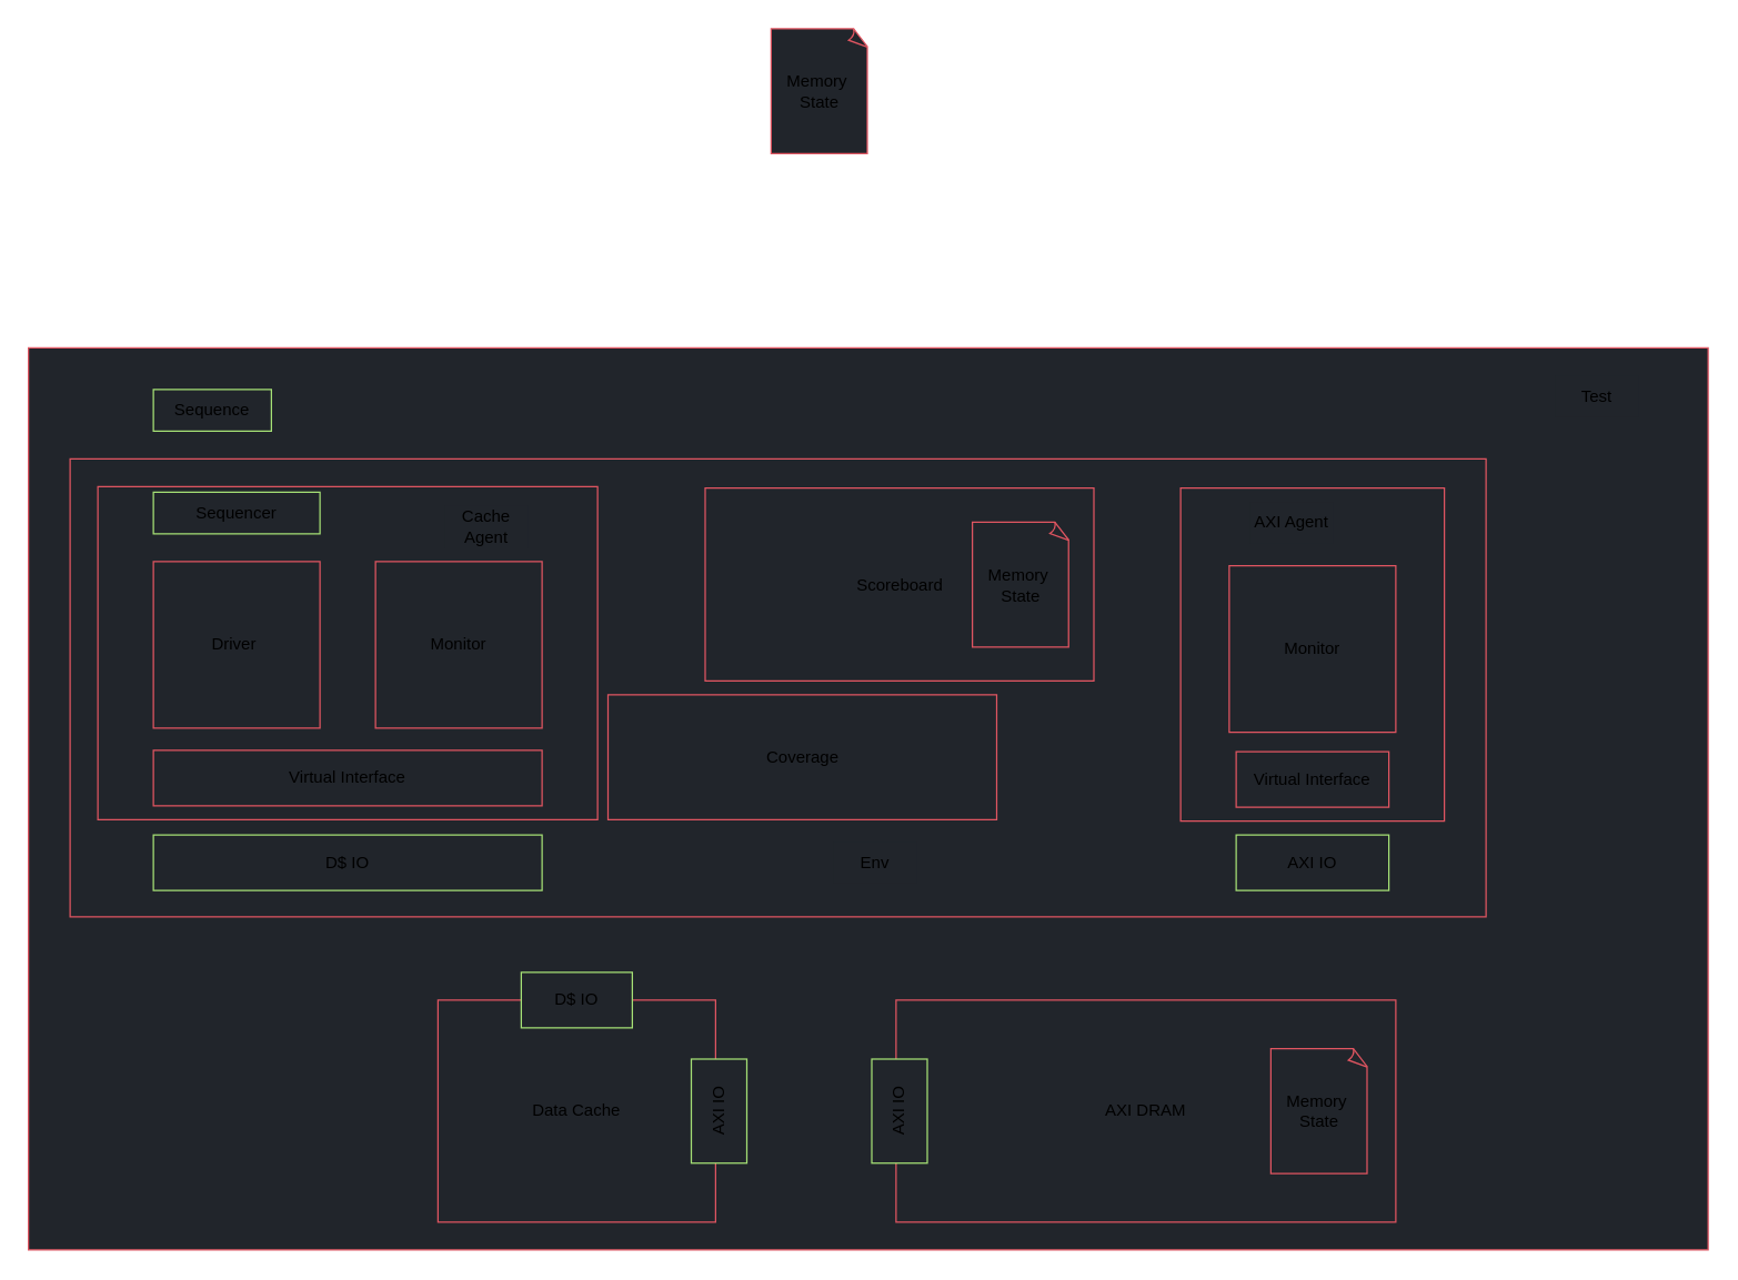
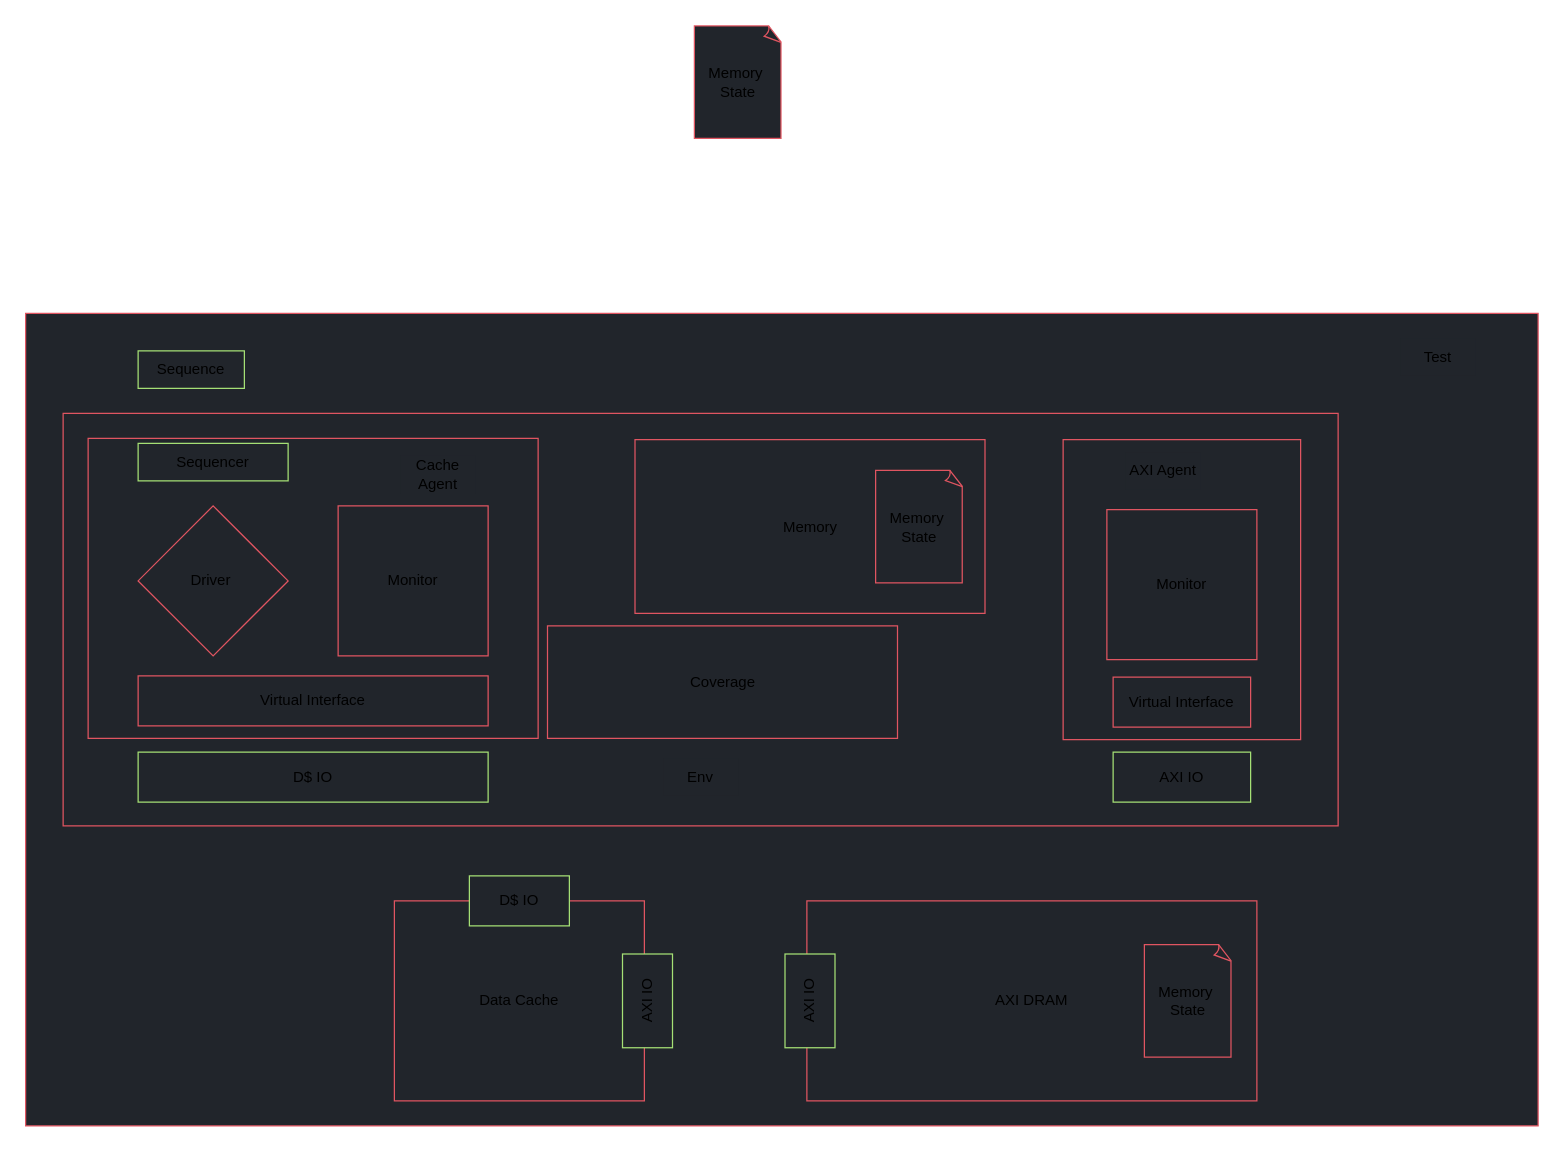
- <mxCell id="11" value="Scoreboard" style="rounded=0;whiteSpace=wrap;html=1;fillColor=#21252B;strokeColor=#E05561;" vertex="1" parent="1"><mxGeometry x="507.5" y="351" width="280" height="139" as="geometry" /></mxCell>
+ <mxCell id="11" value="Memory" style="rounded=0;whiteSpace=wrap;html=1;fillColor=#21252B;strokeColor=#E05561;" vertex="1" parent="1"><mxGeometry x="507.5" y="351" width="280" height="139" as="geometry" /></mxCell>
- <mxCell id="5" value="Driver&amp;nbsp;" style="rounded=0;whiteSpace=wrap;html=1;fillColor=#21252B;strokeColor=#E05561;" vertex="1" parent="1"><mxGeometry x="110" y="404" width="120" height="120" as="geometry" /></mxCell>
+ <mxCell id="5" value="Driver&amp;nbsp;" style="rhombus;whiteSpace=wrap;html=1;fillColor=#21252B;strokeColor=#E05561;" vertex="1" parent="1"><mxGeometry x="110" y="404" width="120" height="120" as="geometry" /></mxCell>
- <mxCell id="15" value="Env" style="text;html=1;align=center;verticalAlign=middle;whiteSpace=wrap;rounded=0;strokeColor=none;fillColor=#21252B;" vertex="1" parent="1"><mxGeometry x="600" y="606" width="60" height="30" as="geometry" /></mxCell>
+ <mxCell id="15" value="Env" style="text;html=1;align=center;verticalAlign=middle;whiteSpace=wrap;rounded=0;strokeColor=none;fillColor=#21252B;" vertex="1" parent="1"><mxGeometry x="530" y="606" width="60" height="30" as="geometry" /></mxCell>
